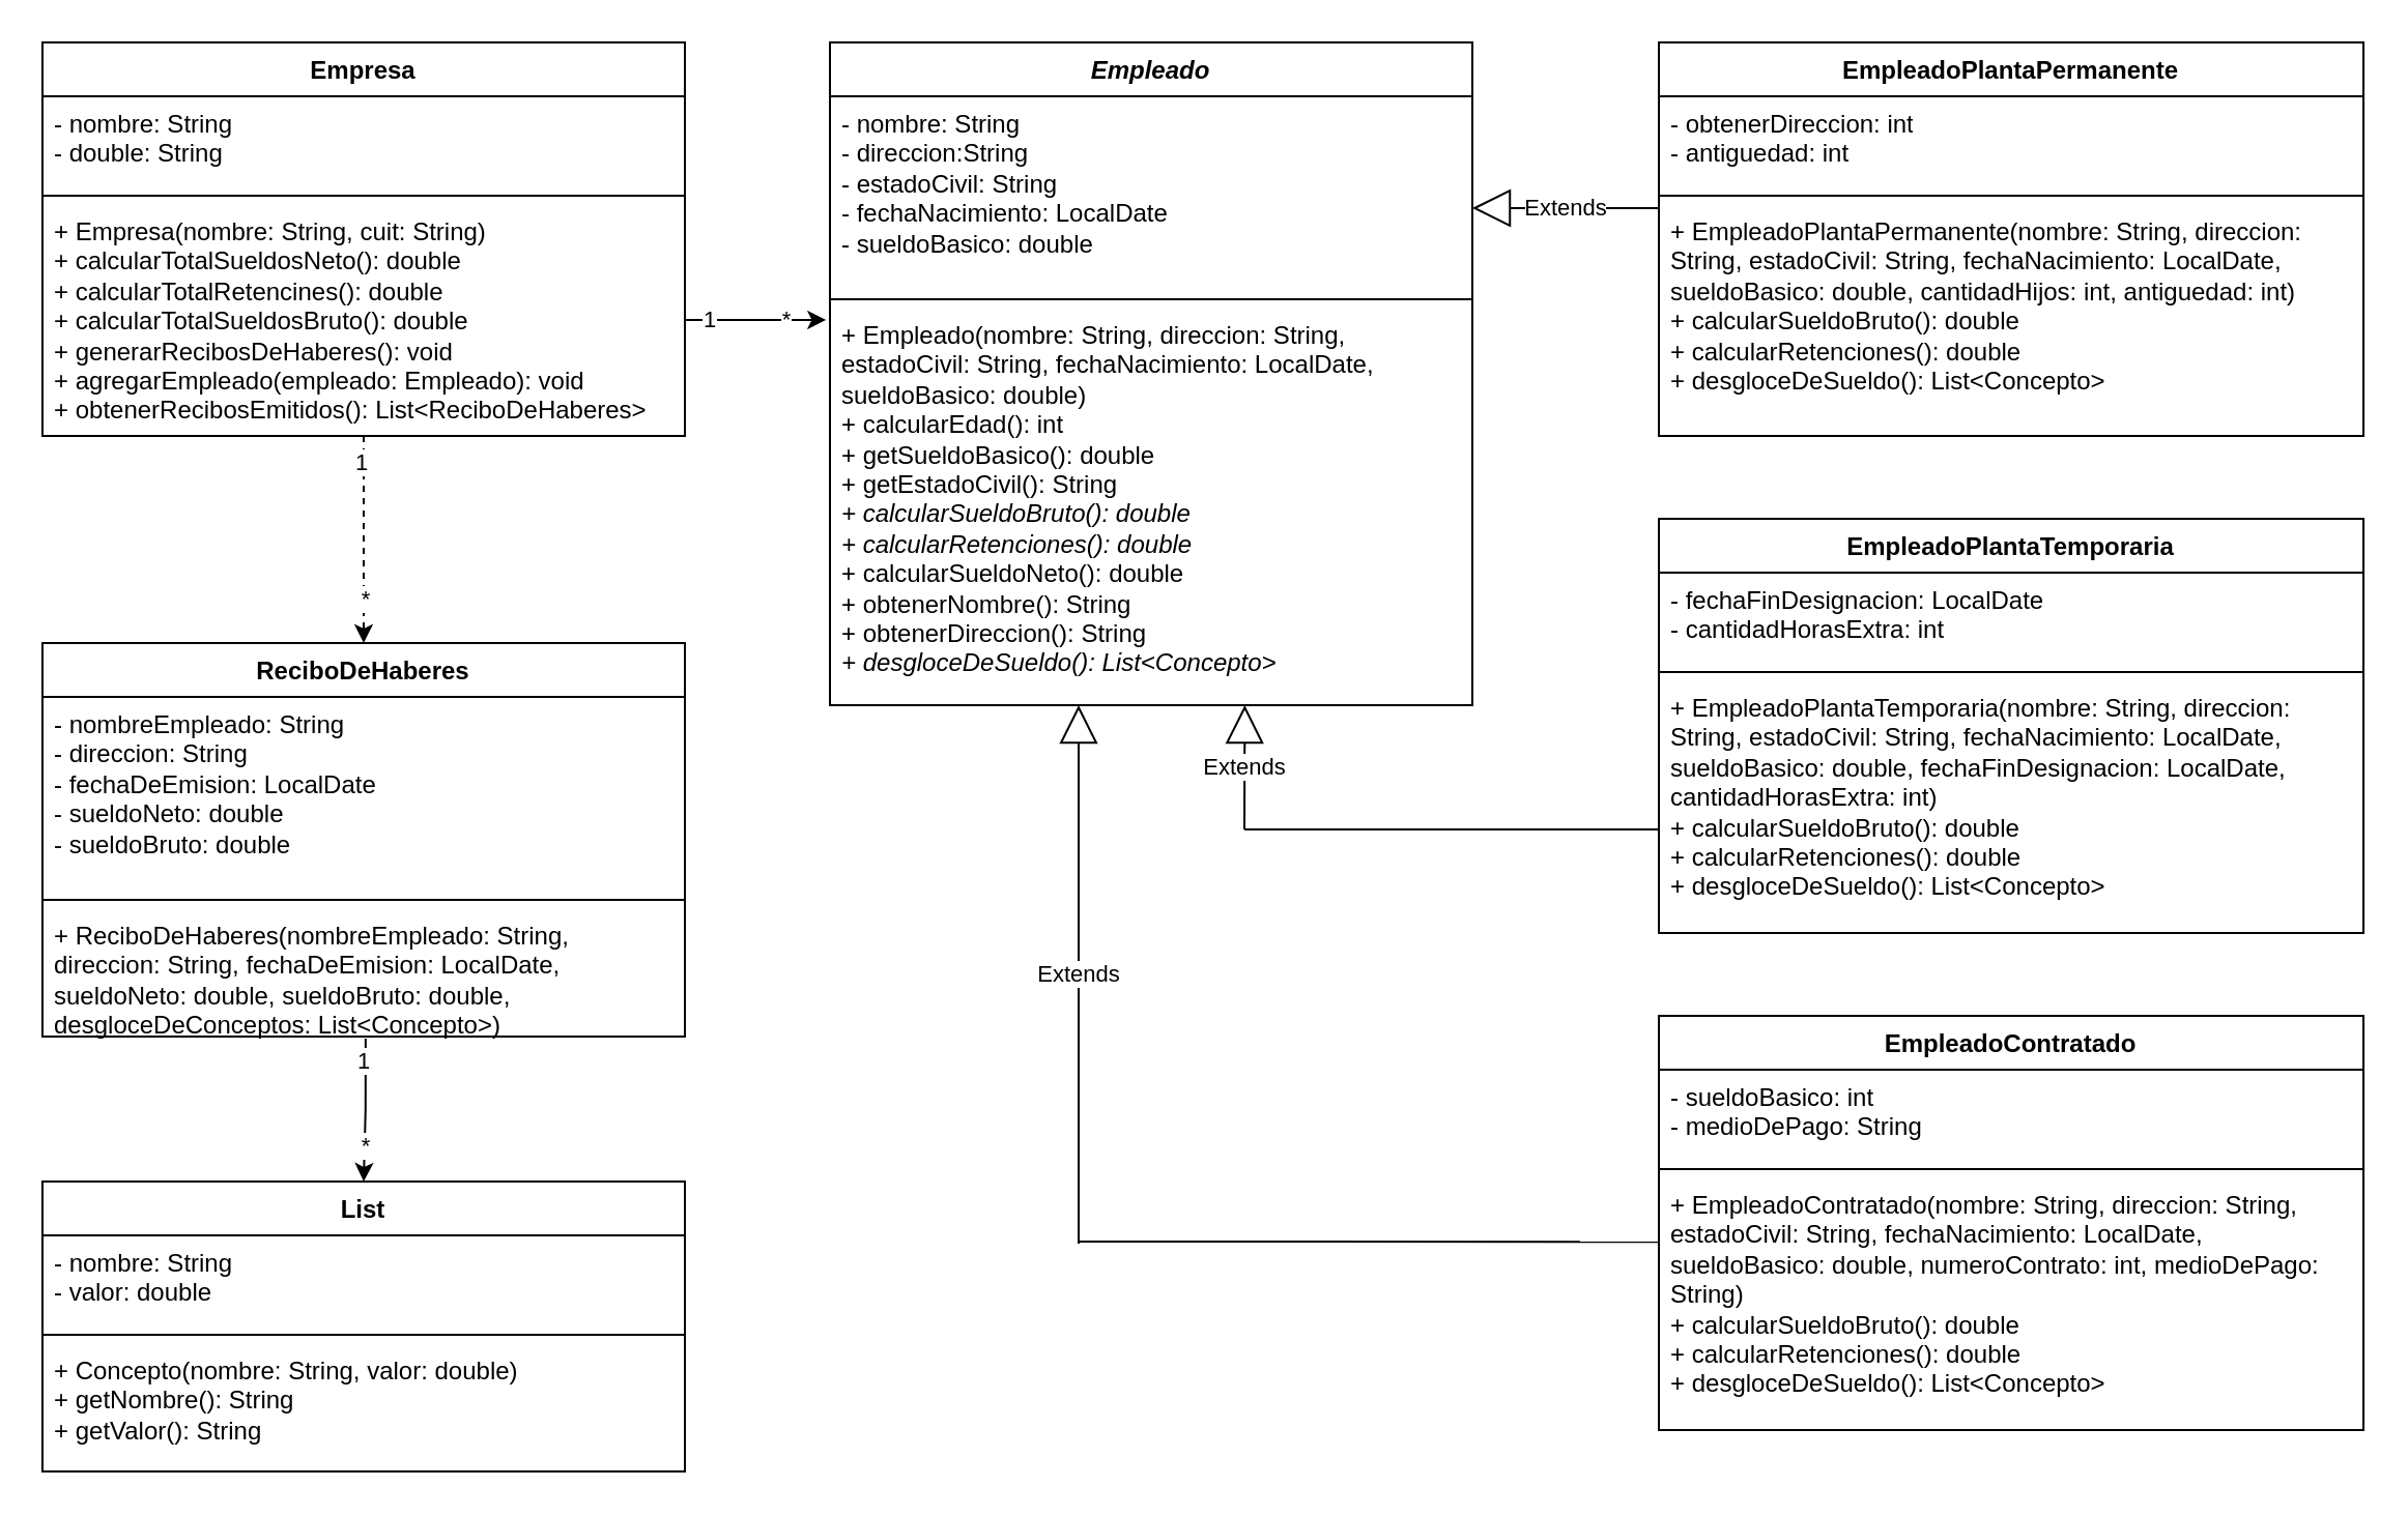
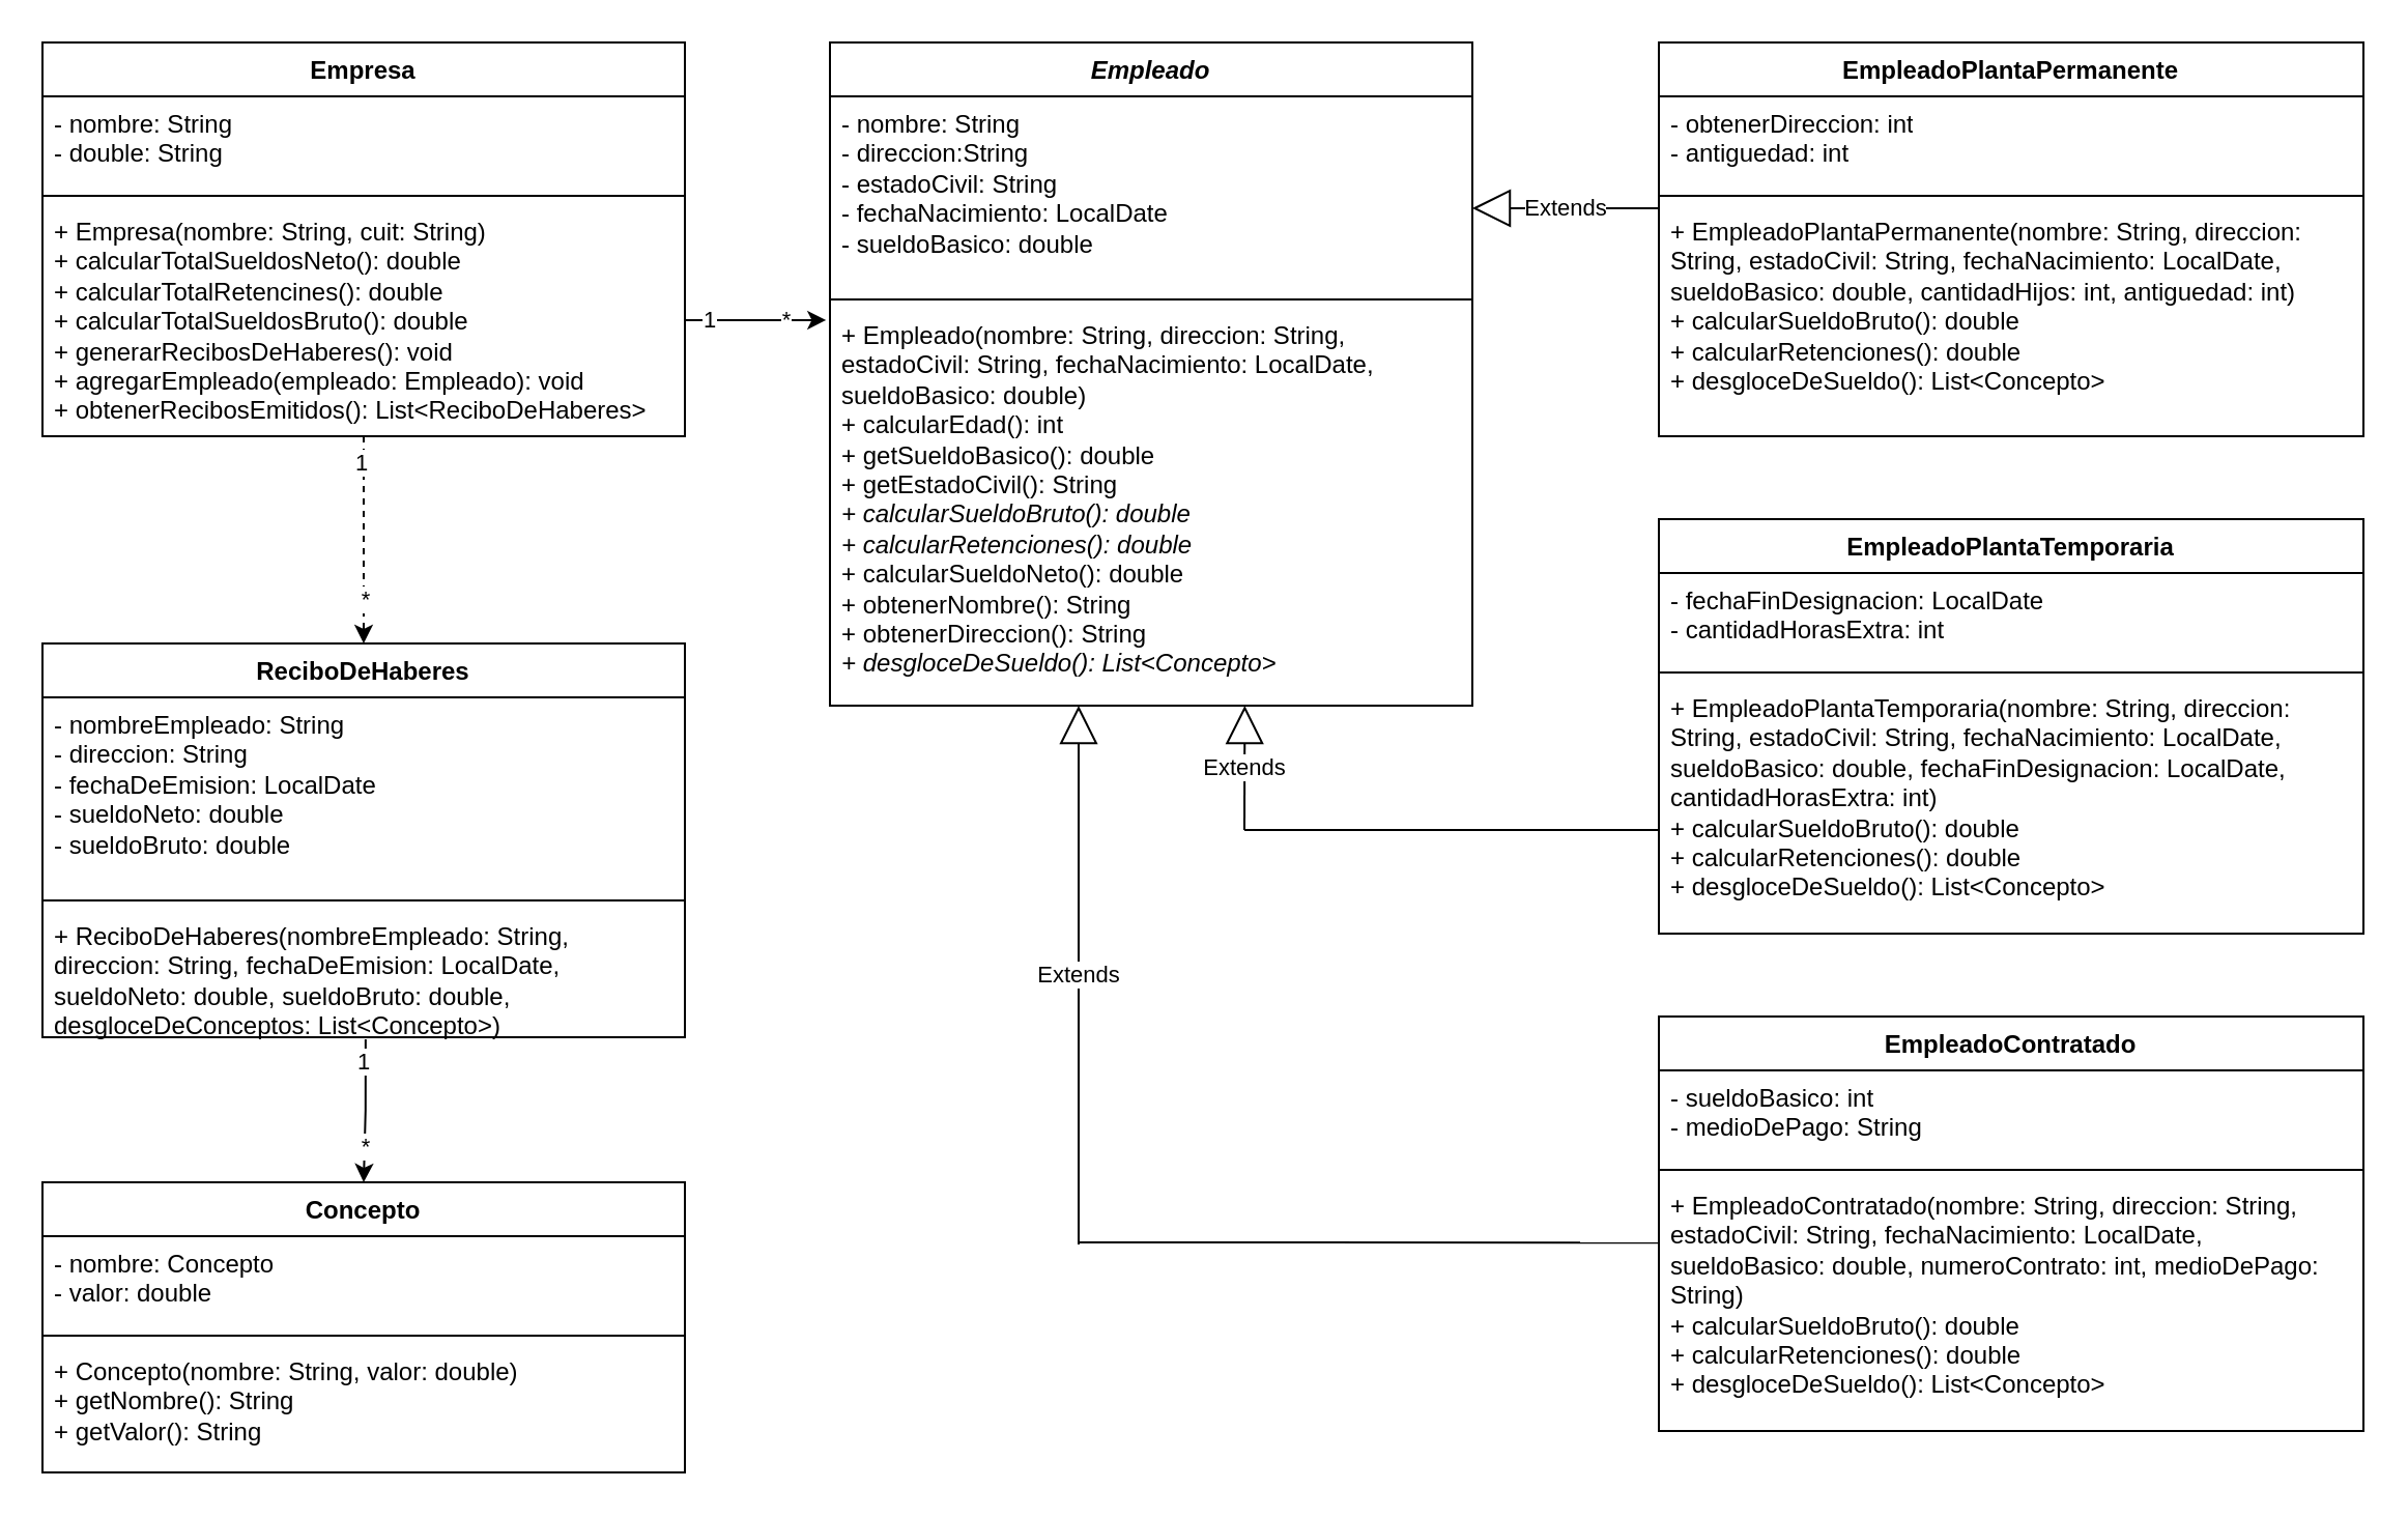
- <mxCell id="25" value="List" style="swimlane;fontStyle=1;align=center;verticalAlign=top;childLayout=stackLayout;horizontal=1;startSize=26;horizontalStack=0;resizeParent=1;resizeParentMax=0;resizeLast=0;collapsible=1;marginBottom=0;whiteSpace=wrap;html=1;" parent="1" vertex="1"><mxGeometry x="20" y="570" width="310" height="140" as="geometry" /></mxCell>
+ <mxCell id="25" value="Concepto" style="swimlane;fontStyle=1;align=center;verticalAlign=top;childLayout=stackLayout;horizontal=1;startSize=26;horizontalStack=0;resizeParent=1;resizeParentMax=0;resizeLast=0;collapsible=1;marginBottom=0;whiteSpace=wrap;html=1;" parent="1" vertex="1"><mxGeometry x="20" y="570" width="310" height="140" as="geometry" /></mxCell>
- <mxCell id="26" value="- nombre: String&lt;div&gt;- valor: double&lt;/div&gt;" style="text;strokeColor=none;fillColor=none;align=left;verticalAlign=top;spacingLeft=4;spacingRight=4;overflow=hidden;rotatable=0;points=[[0,0.5],[1,0.5]];portConstraint=eastwest;whiteSpace=wrap;html=1;" parent="25" vertex="1"><mxGeometry y="26" width="310" height="44" as="geometry" /></mxCell>
+ <mxCell id="26" value="- nombre: Concepto&lt;div&gt;- valor: double&lt;/div&gt;" style="text;strokeColor=none;fillColor=none;align=left;verticalAlign=top;spacingLeft=4;spacingRight=4;overflow=hidden;rotatable=0;points=[[0,0.5],[1,0.5]];portConstraint=eastwest;whiteSpace=wrap;html=1;" parent="25" vertex="1"><mxGeometry y="26" width="310" height="44" as="geometry" /></mxCell>
